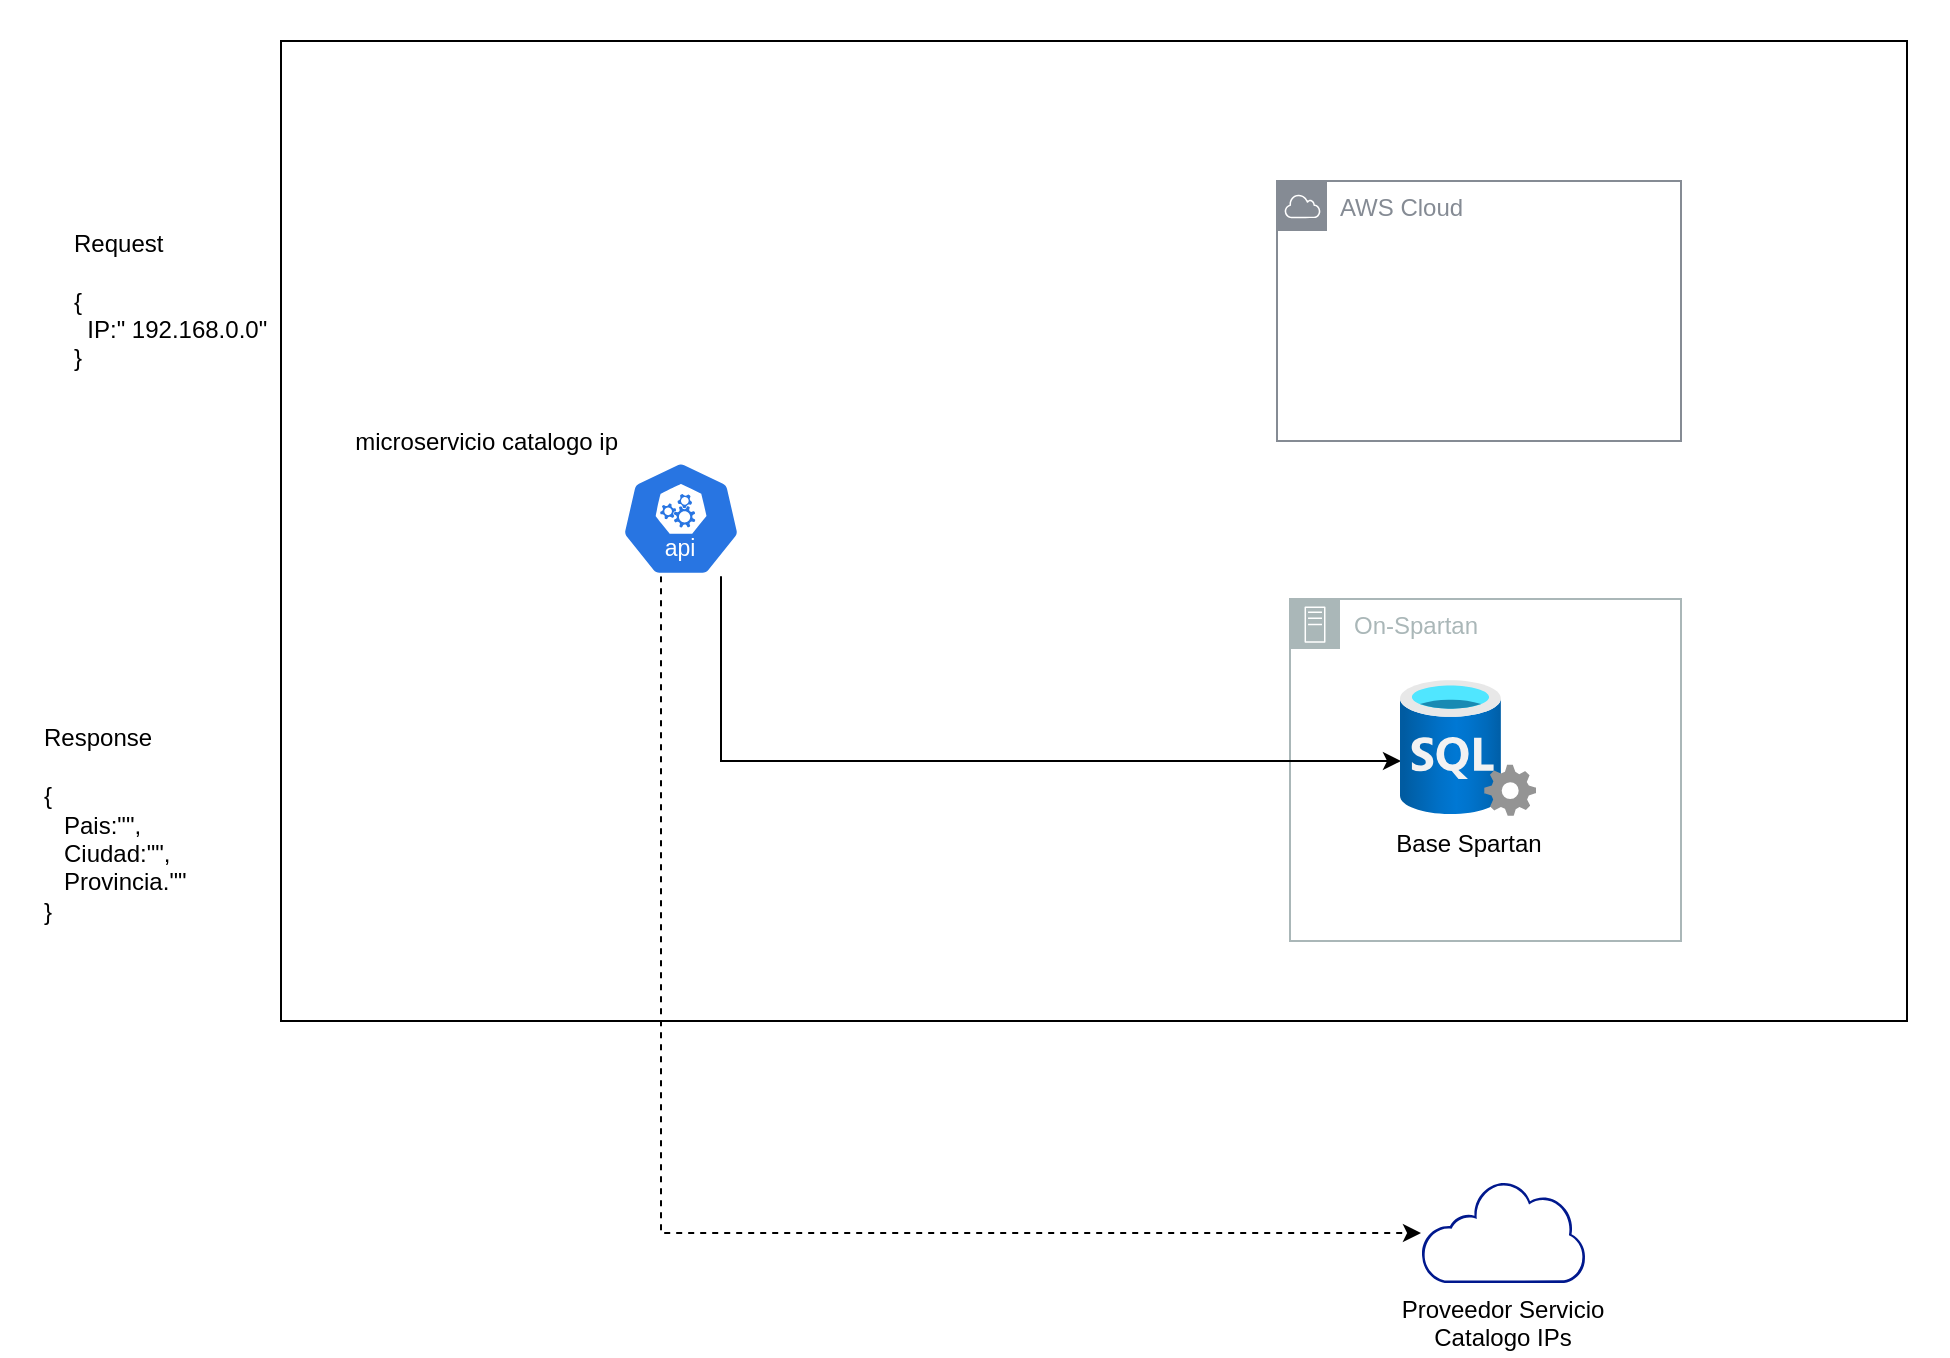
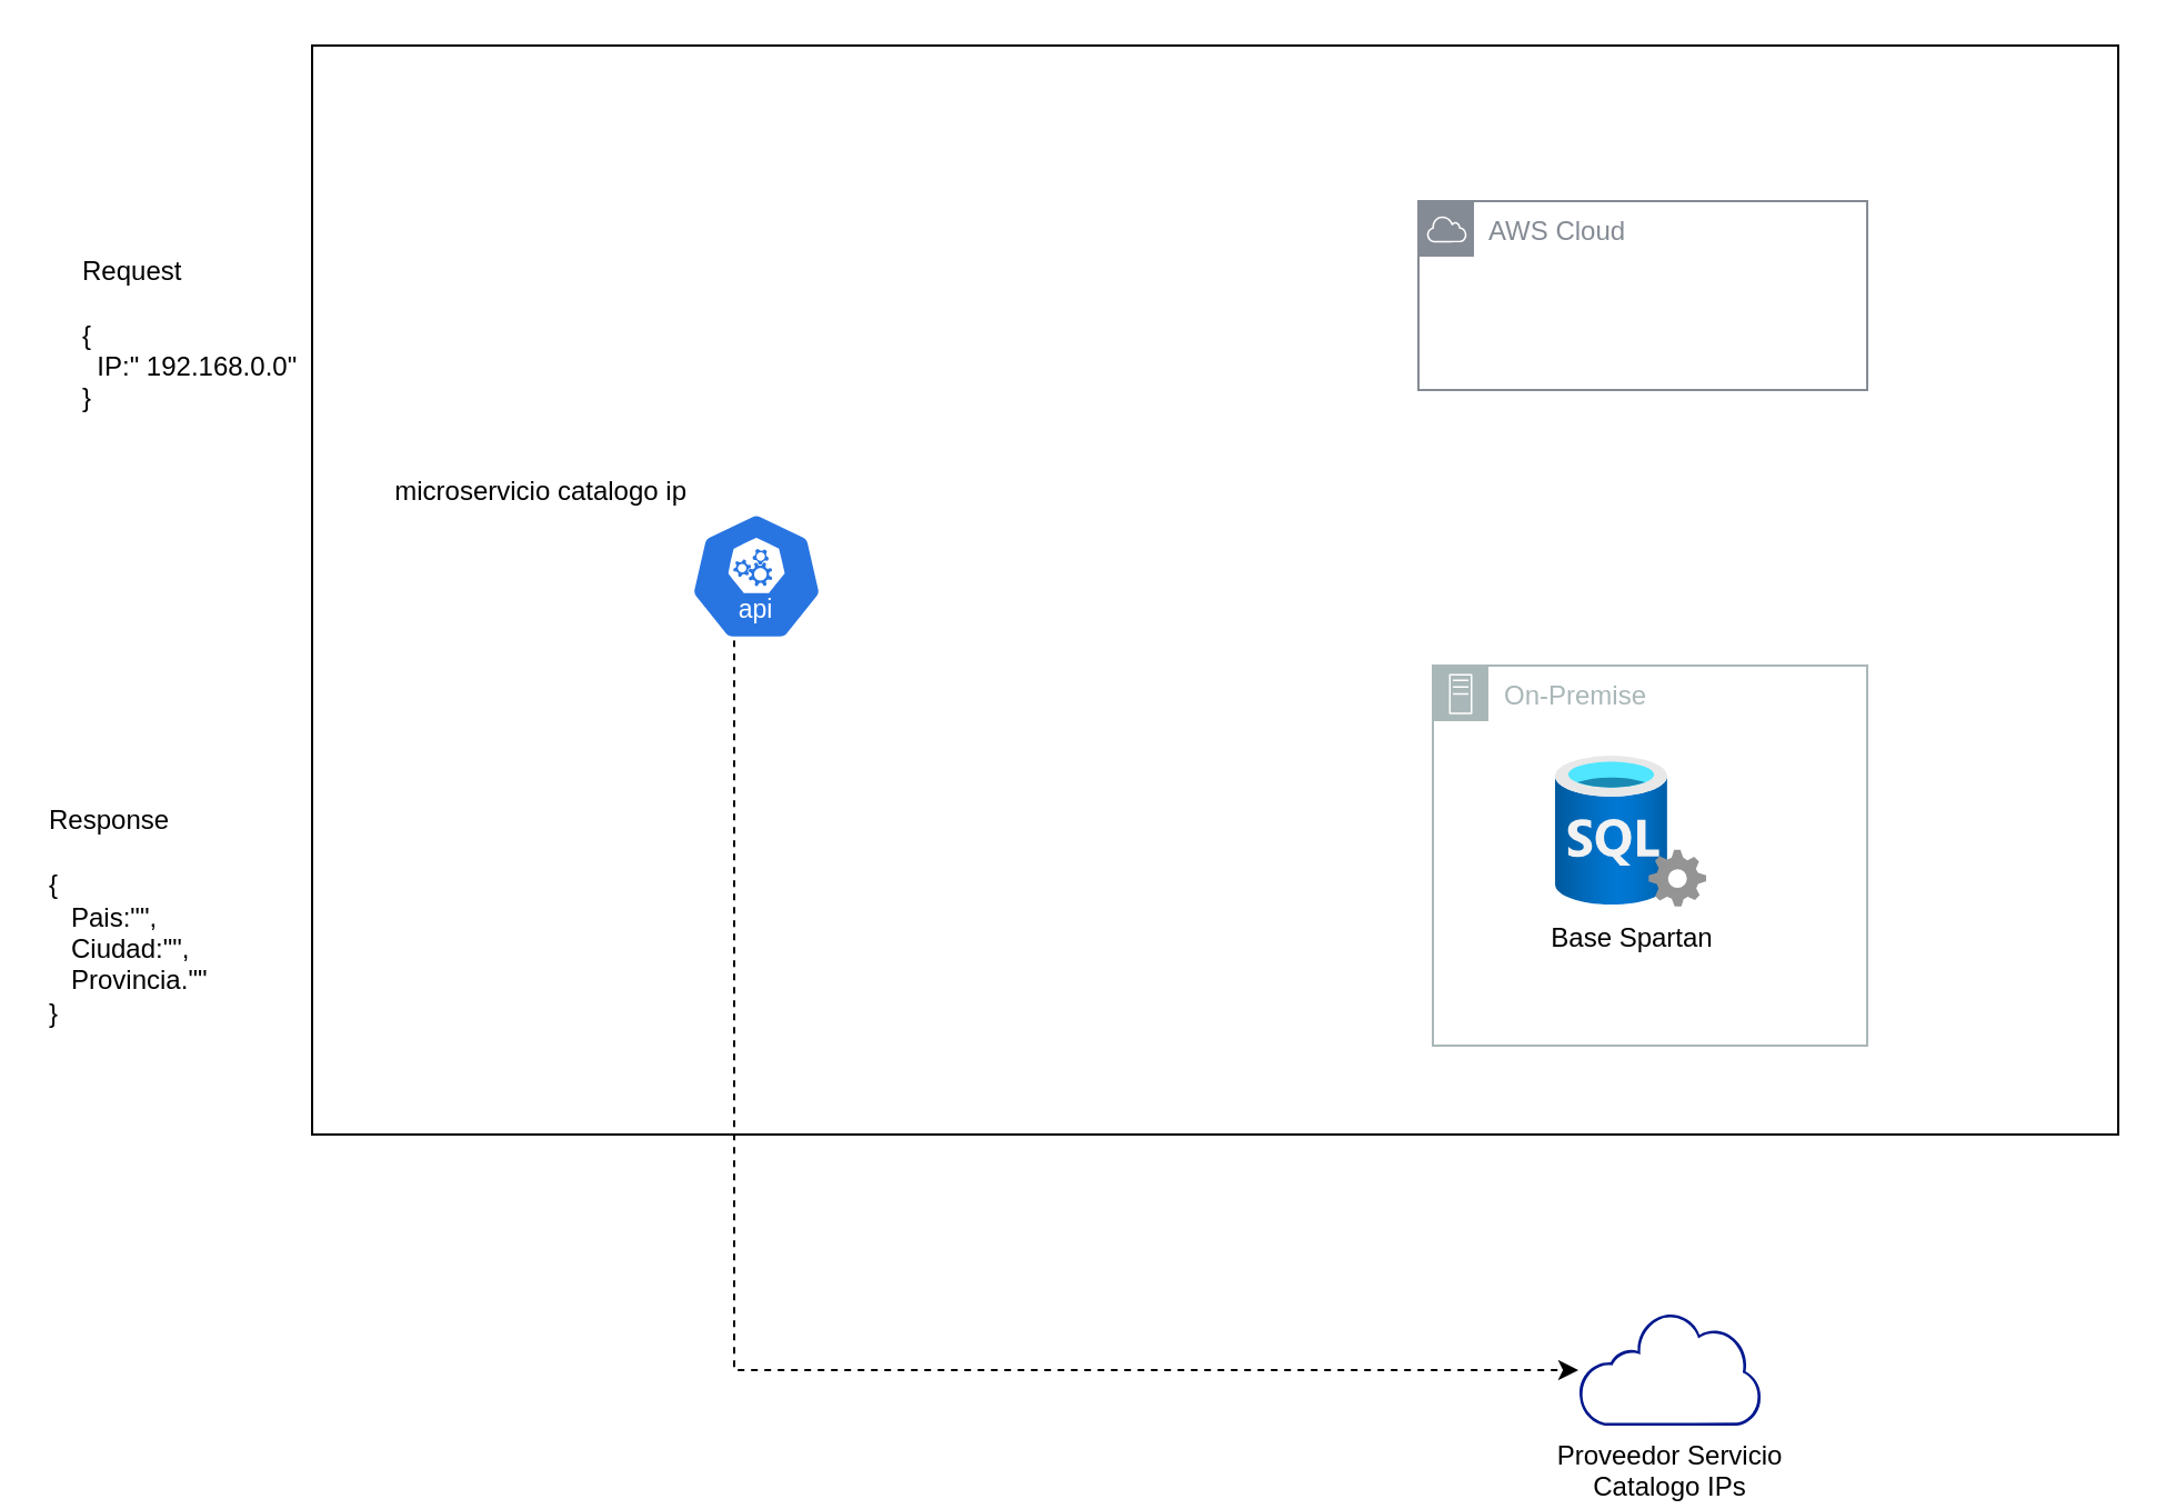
- <mxCell id="3" value="AWS Cloud" style="sketch=0;outlineConnect=0;gradientColor=none;html=1;whiteSpace=wrap;fontSize=12;fontStyle=0;shape=mxgraph.aws4.group;grIcon=mxgraph.aws4.group_aws_cloud;strokeColor=#858B94;fillColor=none;verticalAlign=top;align=left;spacingLeft=30;fontColor=#858B94;dashed=0;" vertex="1" parent="1"><mxGeometry x="638" y="90" width="202" height="130" as="geometry" /></mxCell>
+ <mxCell id="3" value="AWS Cloud" style="sketch=0;outlineConnect=0;gradientColor=none;html=1;whiteSpace=wrap;fontSize=12;fontStyle=0;shape=mxgraph.aws4.group;grIcon=mxgraph.aws4.group_aws_cloud;strokeColor=#858B94;fillColor=none;verticalAlign=top;align=left;spacingLeft=30;fontColor=#858B94;dashed=0;" vertex="1" parent="1"><mxGeometry x="638" y="90" width="202" height="85" as="geometry" /></mxCell>
- <mxCell id="4" value="On-Spartan" style="sketch=0;outlineConnect=0;gradientColor=none;html=1;whiteSpace=wrap;fontSize=12;fontStyle=0;shape=mxgraph.aws4.group;grIcon=mxgraph.aws4.group_on_premise;strokeColor=#AAB7B8;fillColor=none;verticalAlign=top;align=left;spacingLeft=30;fontColor=#AAB7B8;dashed=0;" vertex="1" parent="1"><mxGeometry x="644.5" y="299" width="195.5" height="171" as="geometry" /></mxCell>
+ <mxCell id="4" value="On-Premise" style="sketch=0;outlineConnect=0;gradientColor=none;html=1;whiteSpace=wrap;fontSize=12;fontStyle=0;shape=mxgraph.aws4.group;grIcon=mxgraph.aws4.group_on_premise;strokeColor=#AAB7B8;fillColor=none;verticalAlign=top;align=left;spacingLeft=30;fontColor=#AAB7B8;dashed=0;" vertex="1" parent="1"><mxGeometry x="644.5" y="299" width="195.5" height="171" as="geometry" /></mxCell>
- <mxCell id="5" style="edgeStyle=orthogonalEdgeStyle;rounded=0;orthogonalLoop=1;jettySize=auto;html=1;" edge="1" parent="1" source="7" target="8"><mxGeometry relative="1" as="geometry"><Array as="points"><mxPoint x="360" y="380" /></Array></mxGeometry></mxCell>
